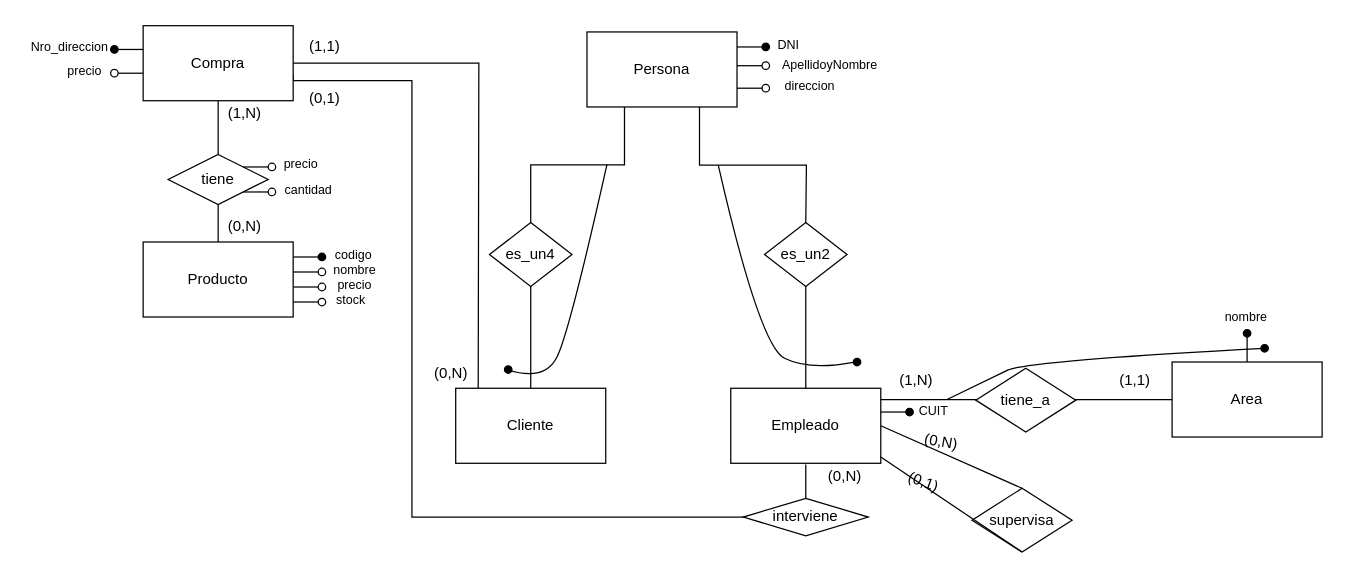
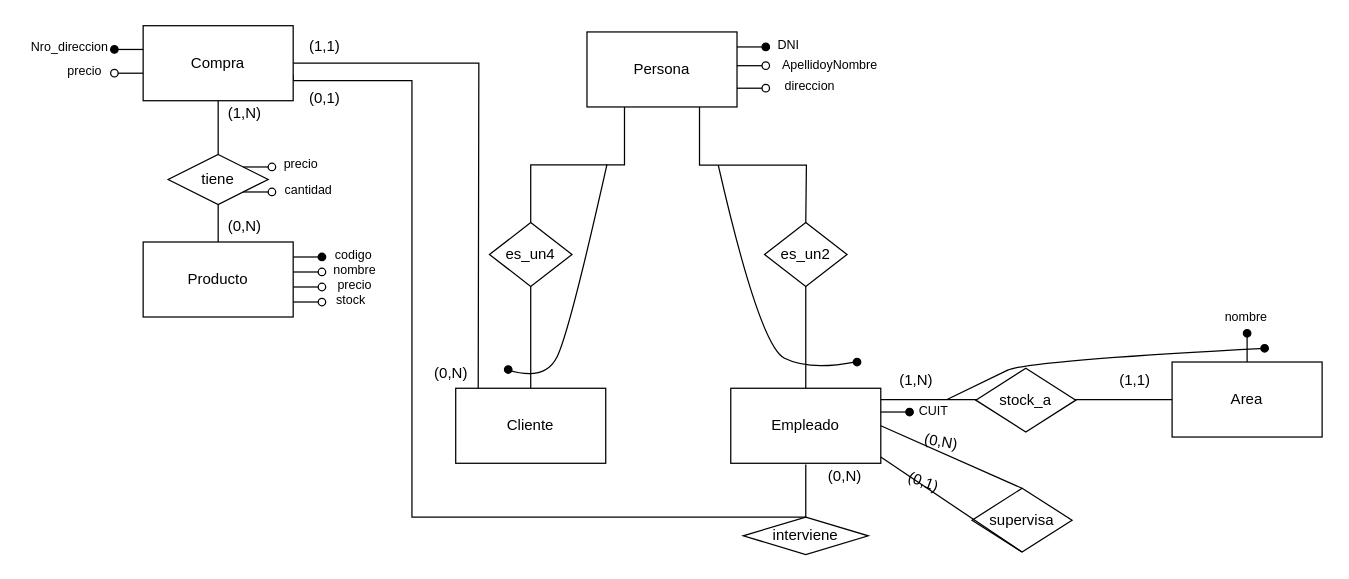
- <mxCell id="81" value="tiene_a" style="rhombus;whiteSpace=wrap;html=1;" vertex="1" parent="1"><mxGeometry x="780" y="294" width="80" height="51" as="geometry" /></mxCell>
+ <mxCell id="81" value="stock_a" style="rhombus;whiteSpace=wrap;html=1;" vertex="1" parent="1"><mxGeometry x="780" y="294" width="80" height="51" as="geometry" /></mxCell>
- <mxCell id="19" value="interviene" style="rhombus;whiteSpace=wrap;html=1;" vertex="1" parent="1"><mxGeometry x="594" y="398" width="100" height="30" as="geometry" /></mxCell>
+ <mxCell id="19" value="interviene" style="rhombus;whiteSpace=wrap;html=1;" vertex="1" parent="1"><mxGeometry x="594" y="413" width="100" height="30" as="geometry" /></mxCell>
